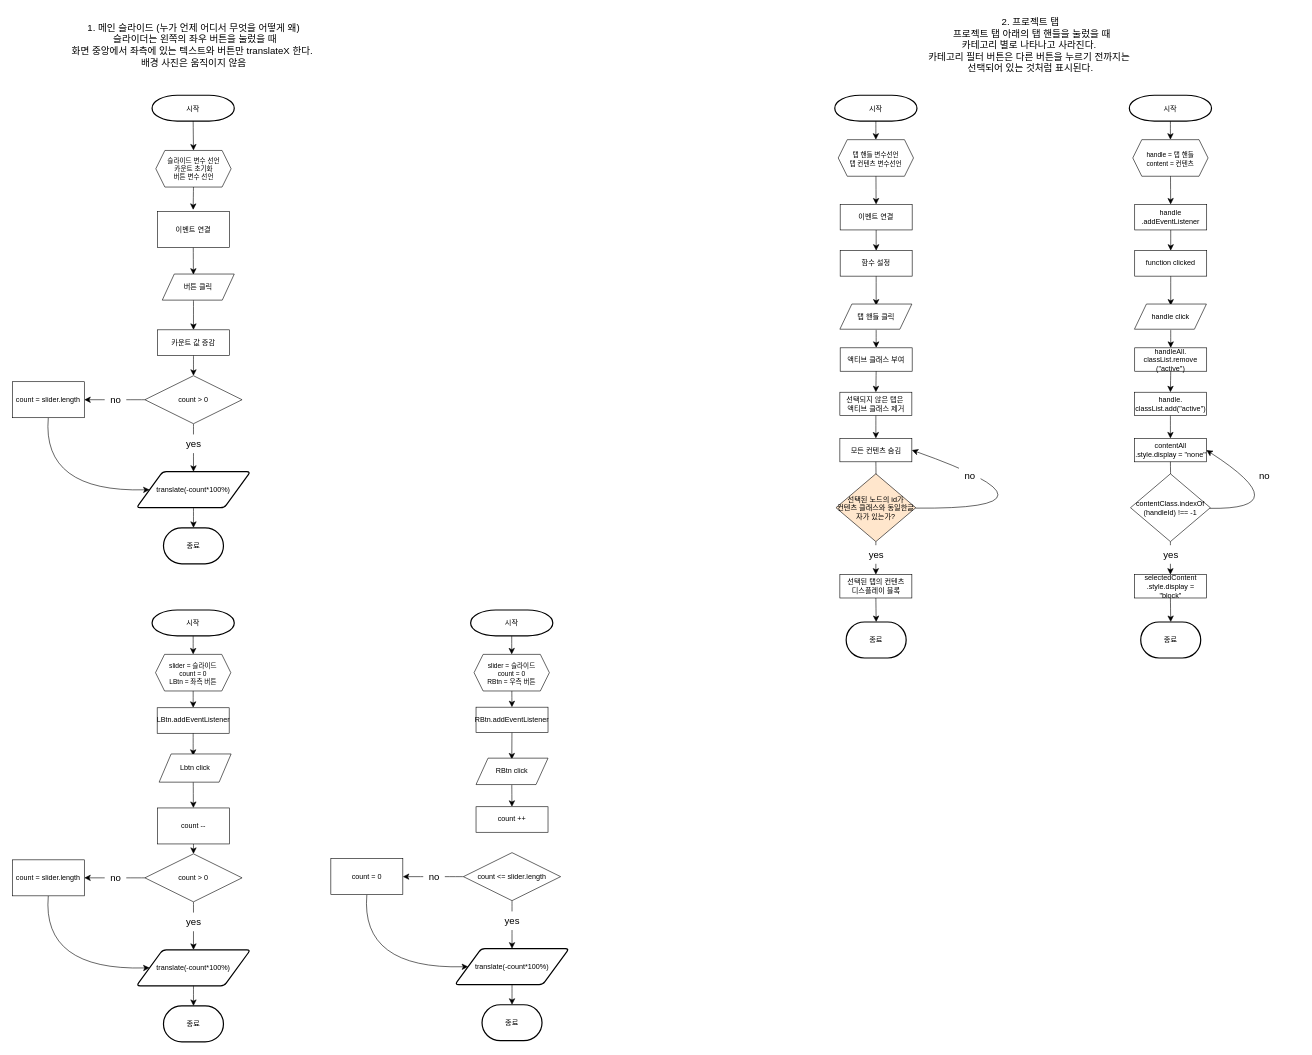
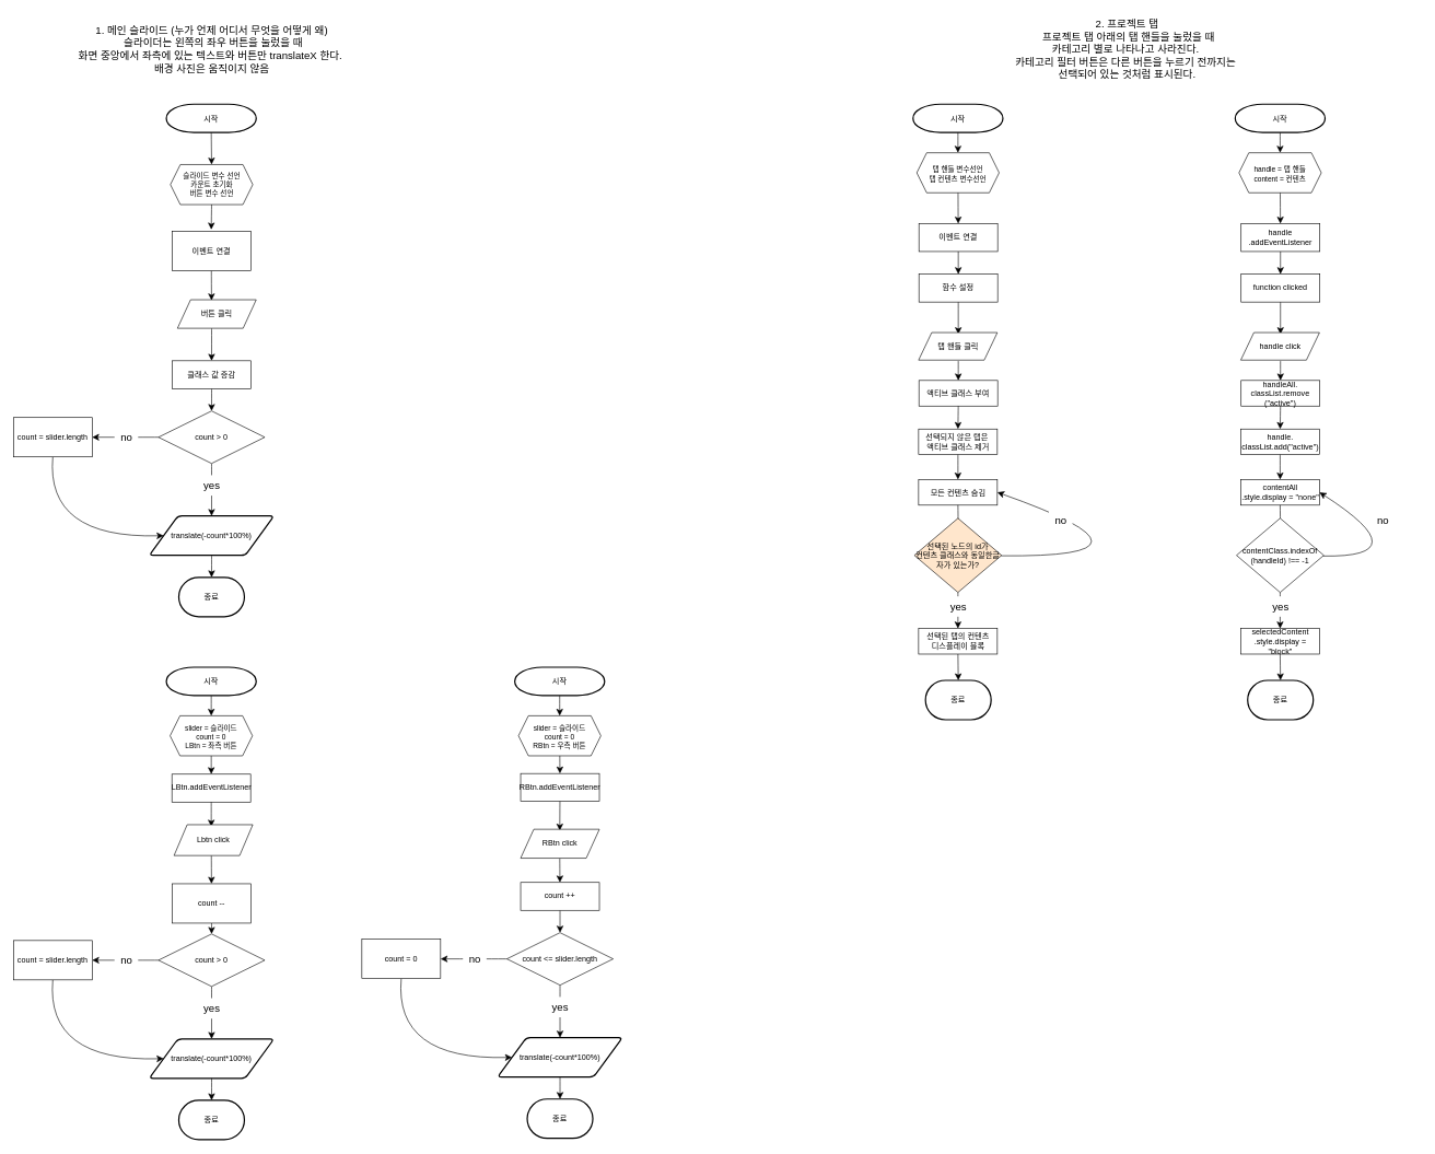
- <mxCell id="45" value="카운트 값 증감" style="whiteSpace=wrap;html=1;verticalAlign=middle;arcSize=6;" parent="1" vertex="1"><mxGeometry x="262" y="549" width="120" height="42.5" as="geometry" /></mxCell>
+ <mxCell id="45" value="클래스 값 증감" style="whiteSpace=wrap;html=1;verticalAlign=middle;arcSize=6;" parent="1" vertex="1"><mxGeometry x="262" y="549" width="120" height="42.5" as="geometry" /></mxCell>
+ <mxCell id="27" value="" style="edgeStyle=none;curved=1;rounded=0;orthogonalLoop=1;jettySize=auto;html=1;fontSize=12;startSize=8;endSize=8;" parent="1" source="28" target="31" edge="1"><mxGeometry relative="1" as="geometry" /></mxCell>
